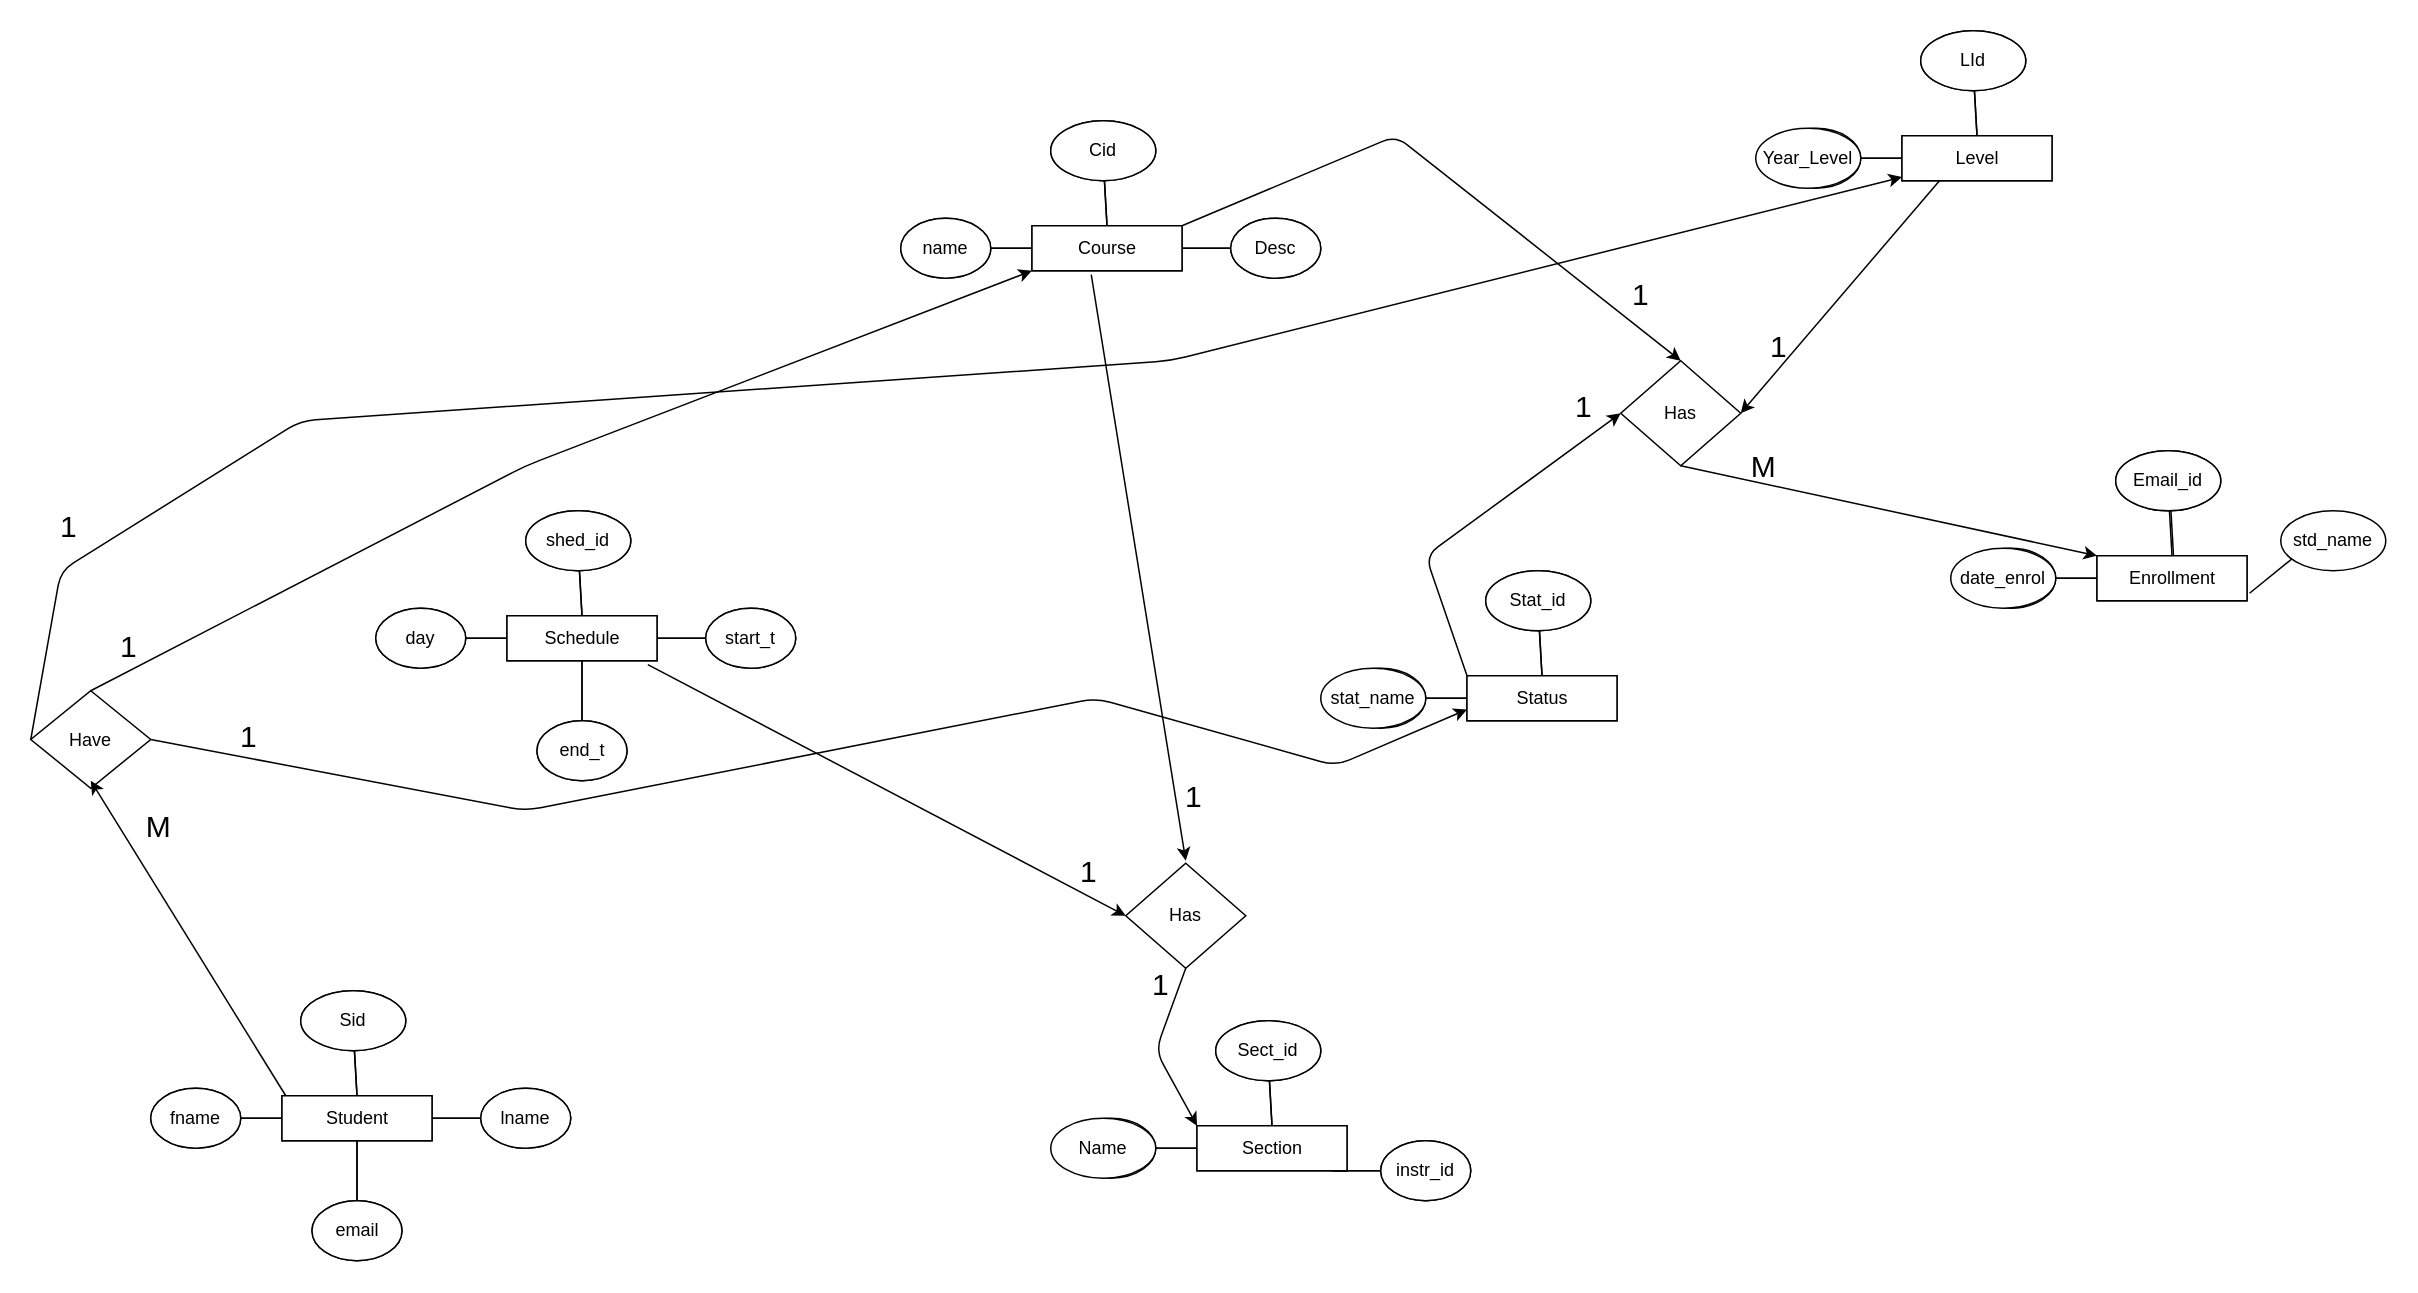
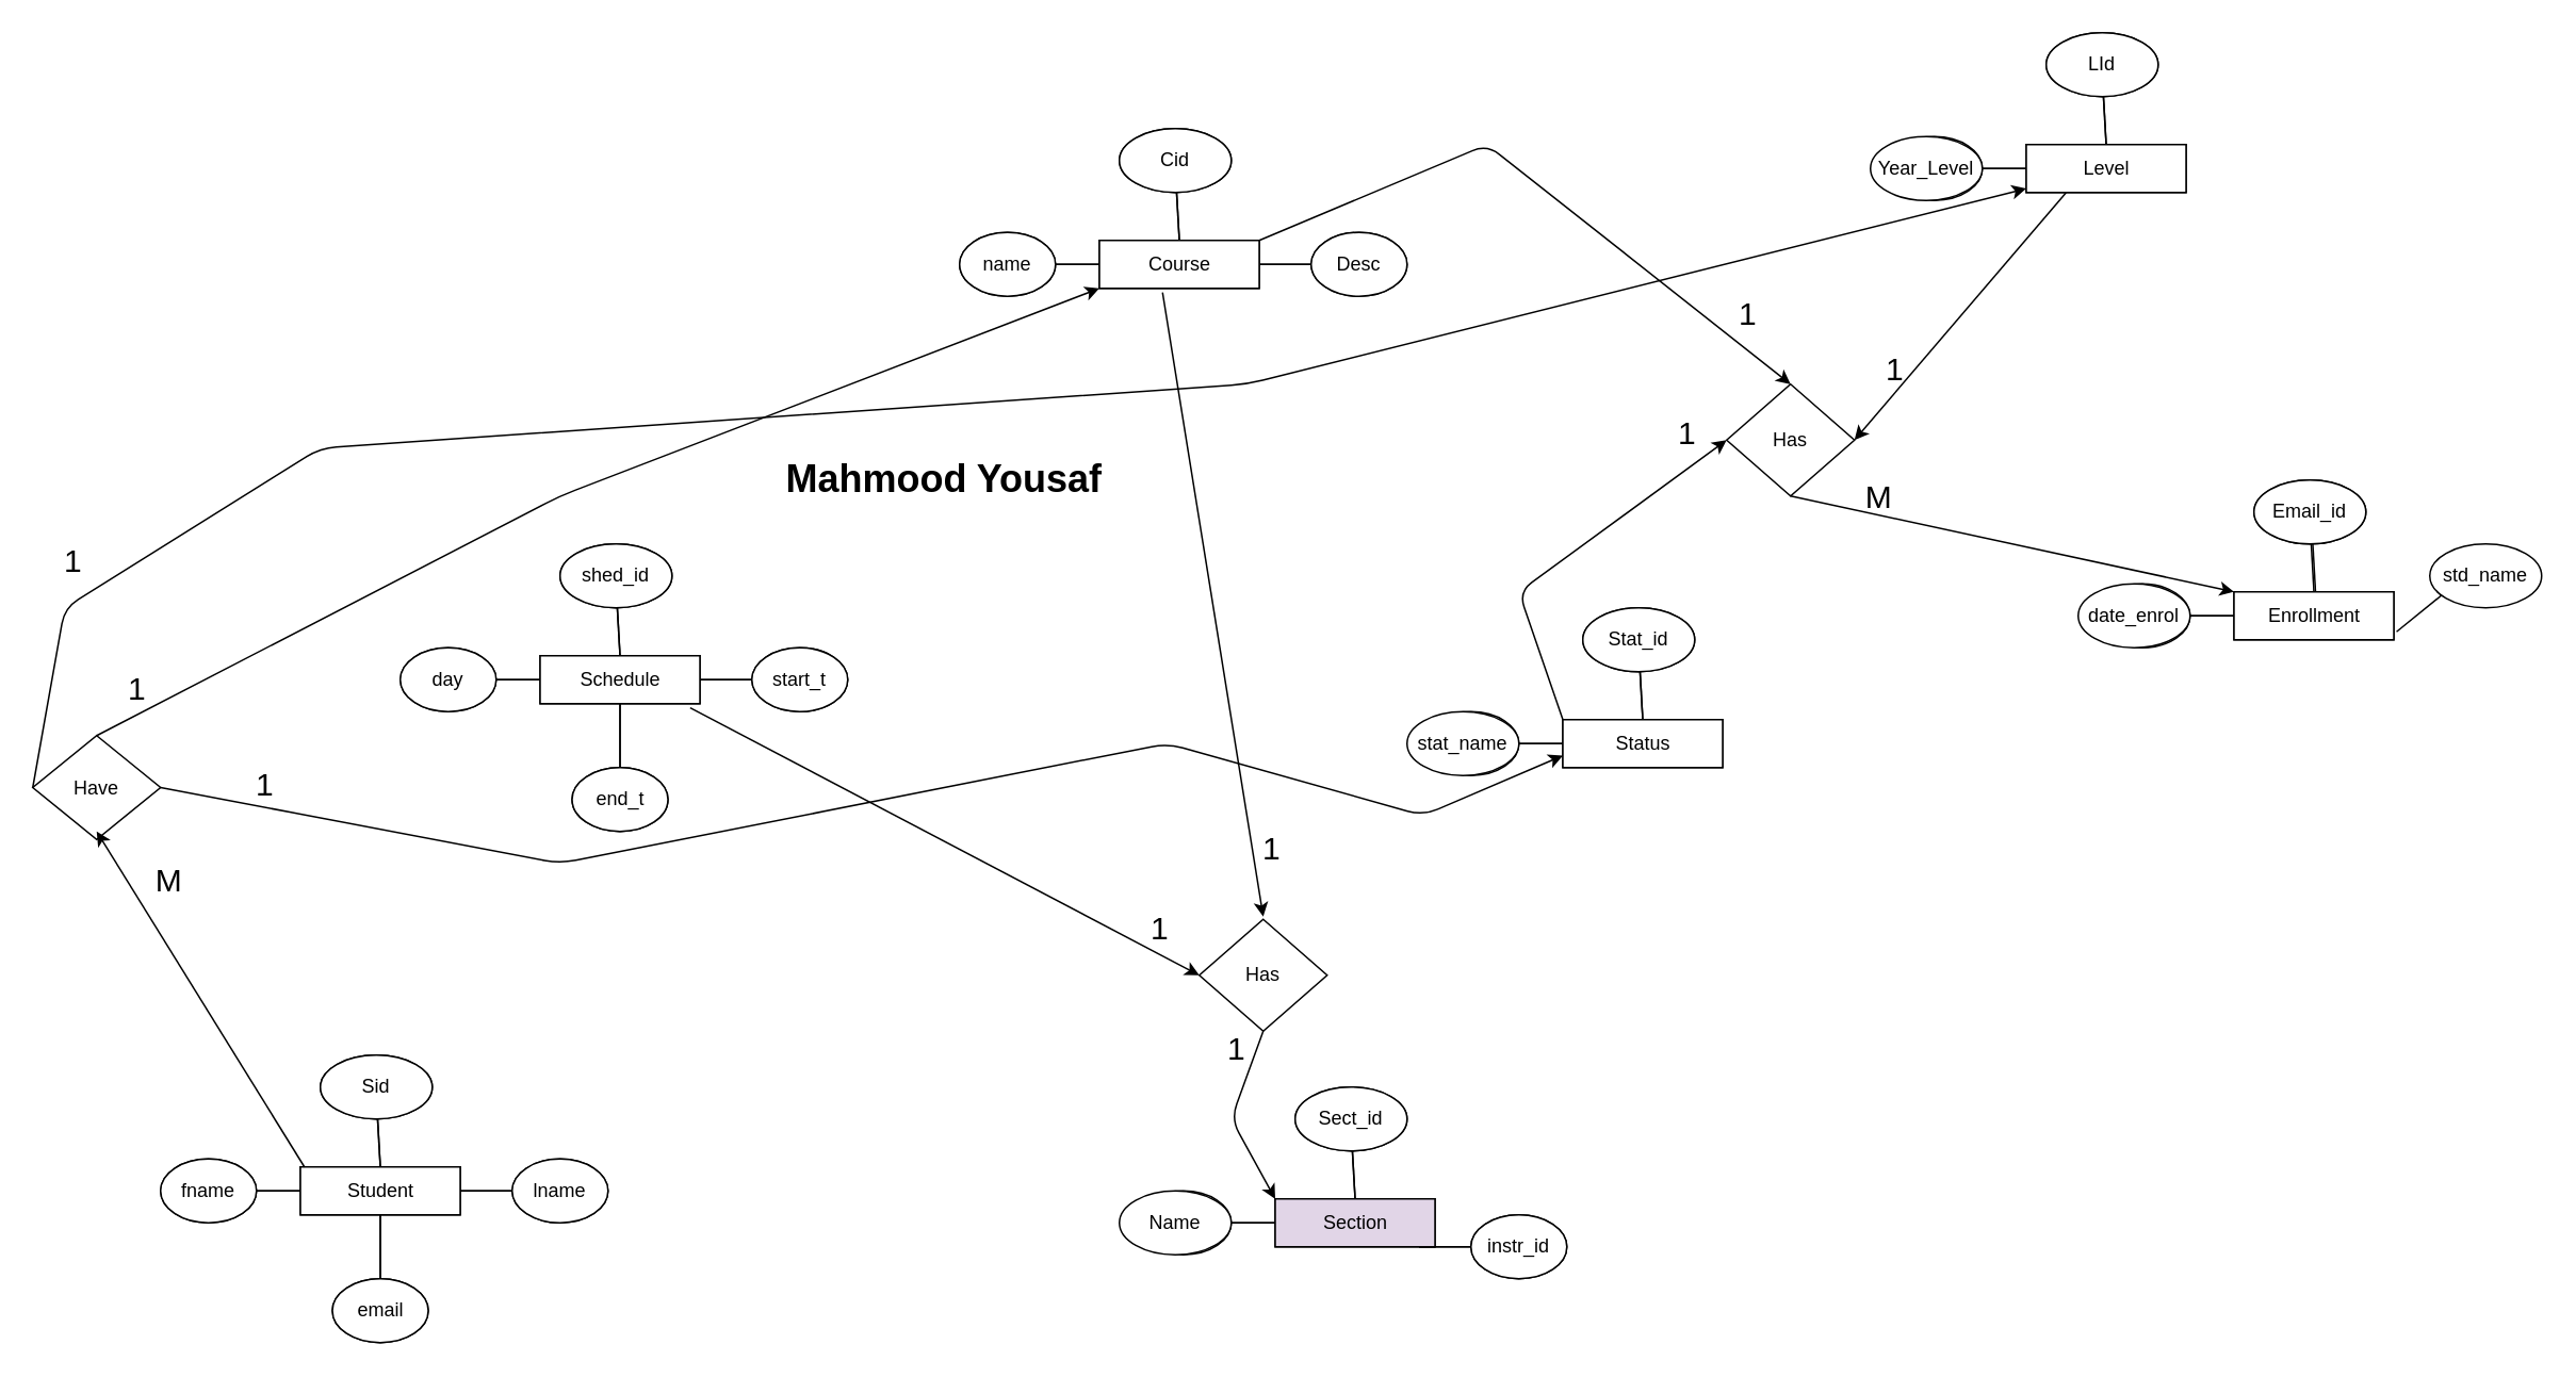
+ <mxCell id="123" value="&lt;b&gt;&lt;font style=&quot;font-size: 24px&quot;&gt;Mahmood Yousaf&lt;/font&gt;&lt;/b&gt;" style="text;html=1;align=center;verticalAlign=middle;resizable=0;points=[];autosize=1;" vertex="1" parent="1"><mxGeometry x="485" y="290" width="210" height="20" as="geometry" /></mxCell>
- <mxCell id="80" value="Section" style="rounded=0;whiteSpace=wrap;html=1;" parent="1" vertex="1"><mxGeometry x="797.5" y="750" width="100" height="30" as="geometry" /></mxCell>
+ <mxCell id="80" value="Section" style="rounded=0;whiteSpace=wrap;html=1;fillColor=#e1d5e7;" parent="1" vertex="1"><mxGeometry x="797.5" y="750" width="100" height="30" as="geometry" /></mxCell>
